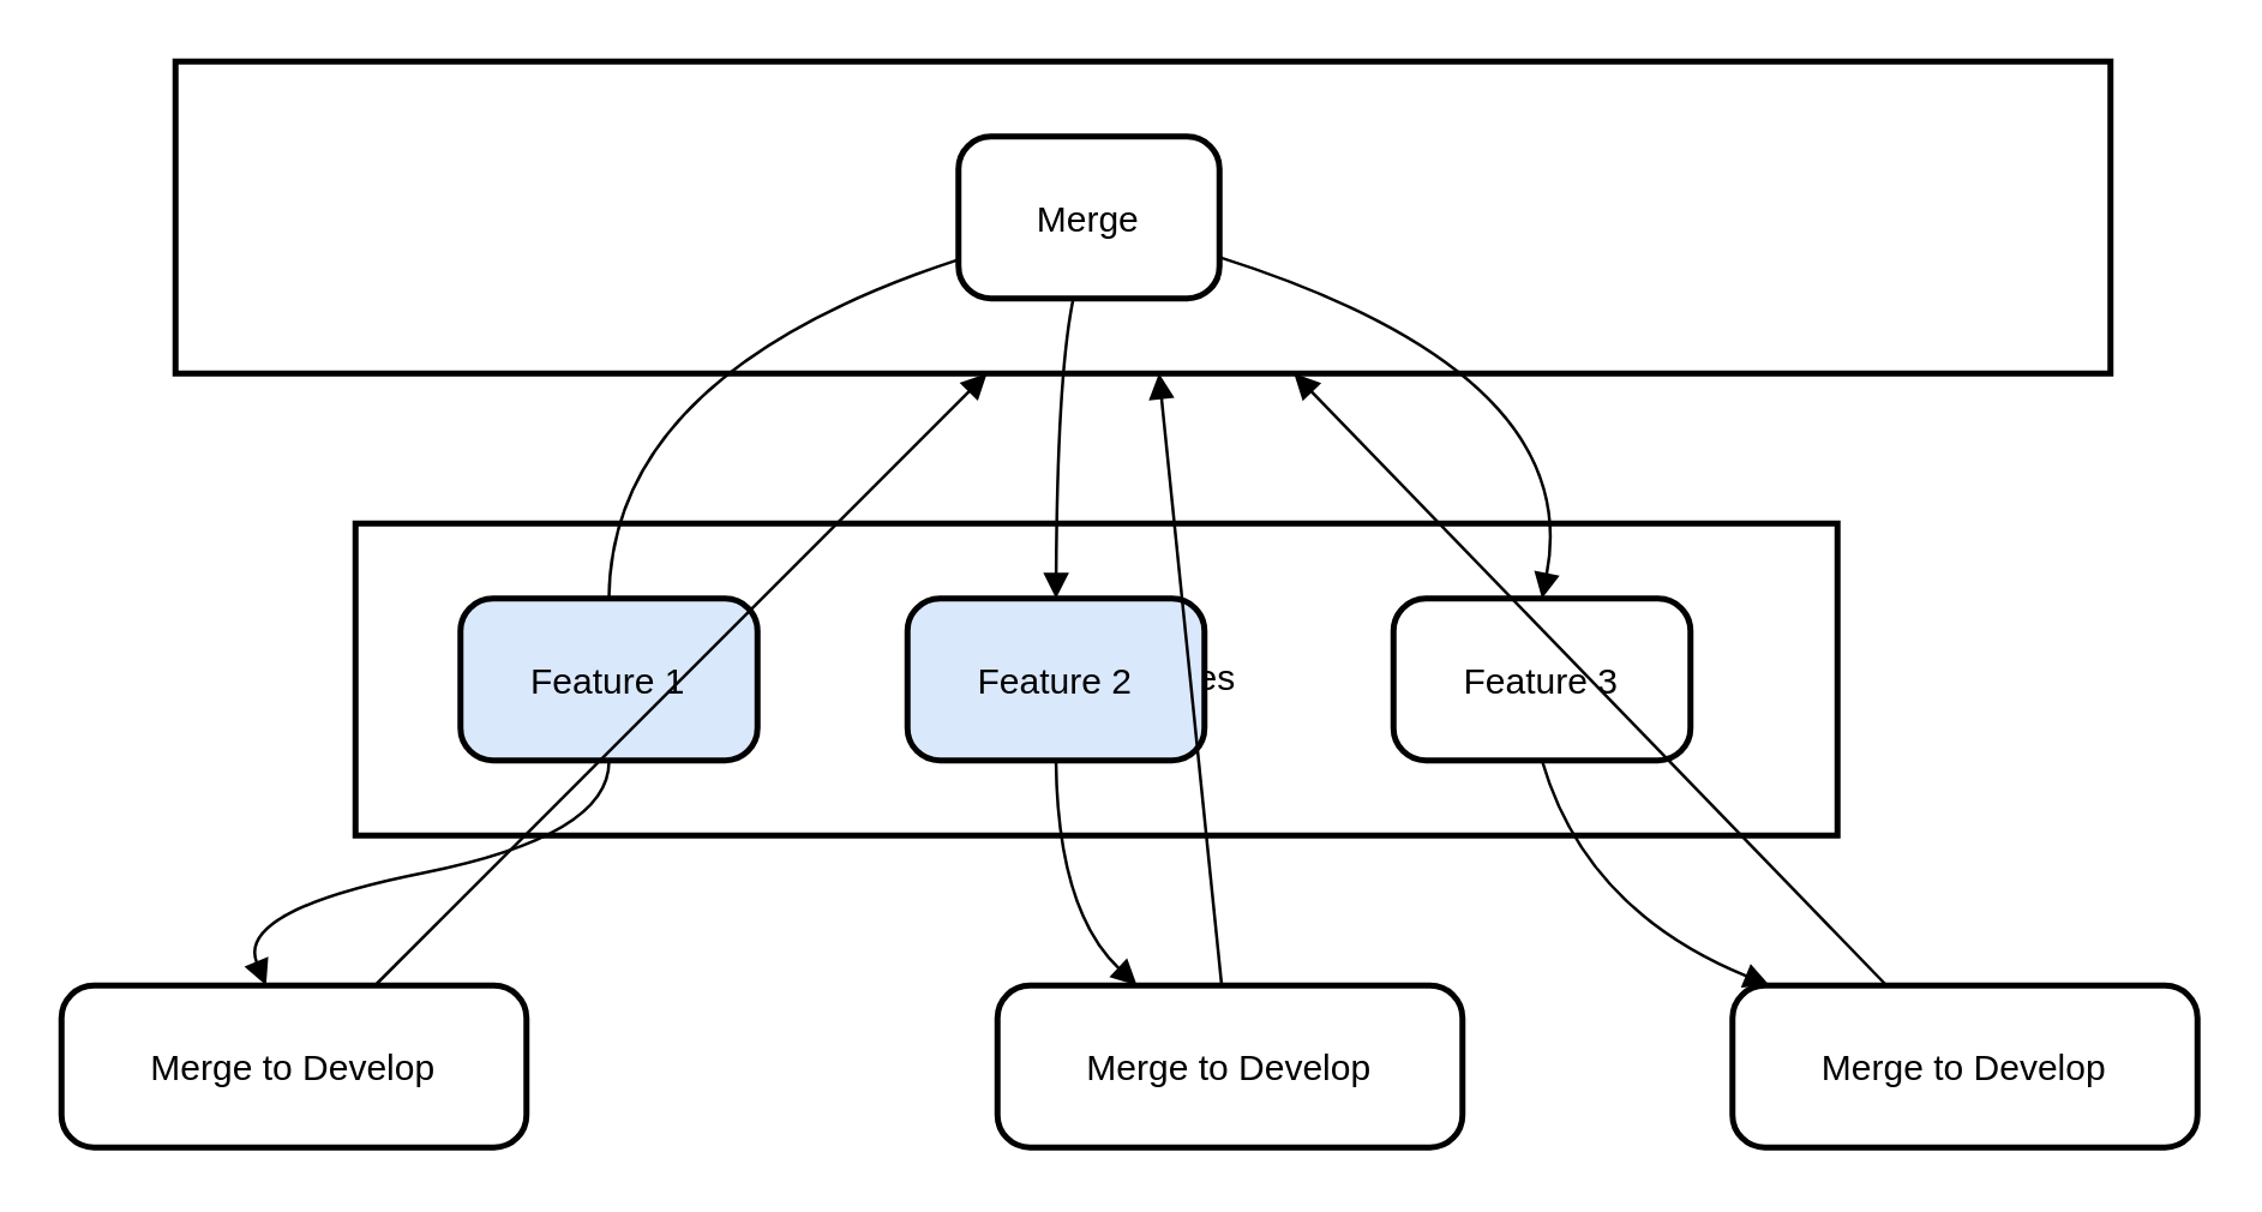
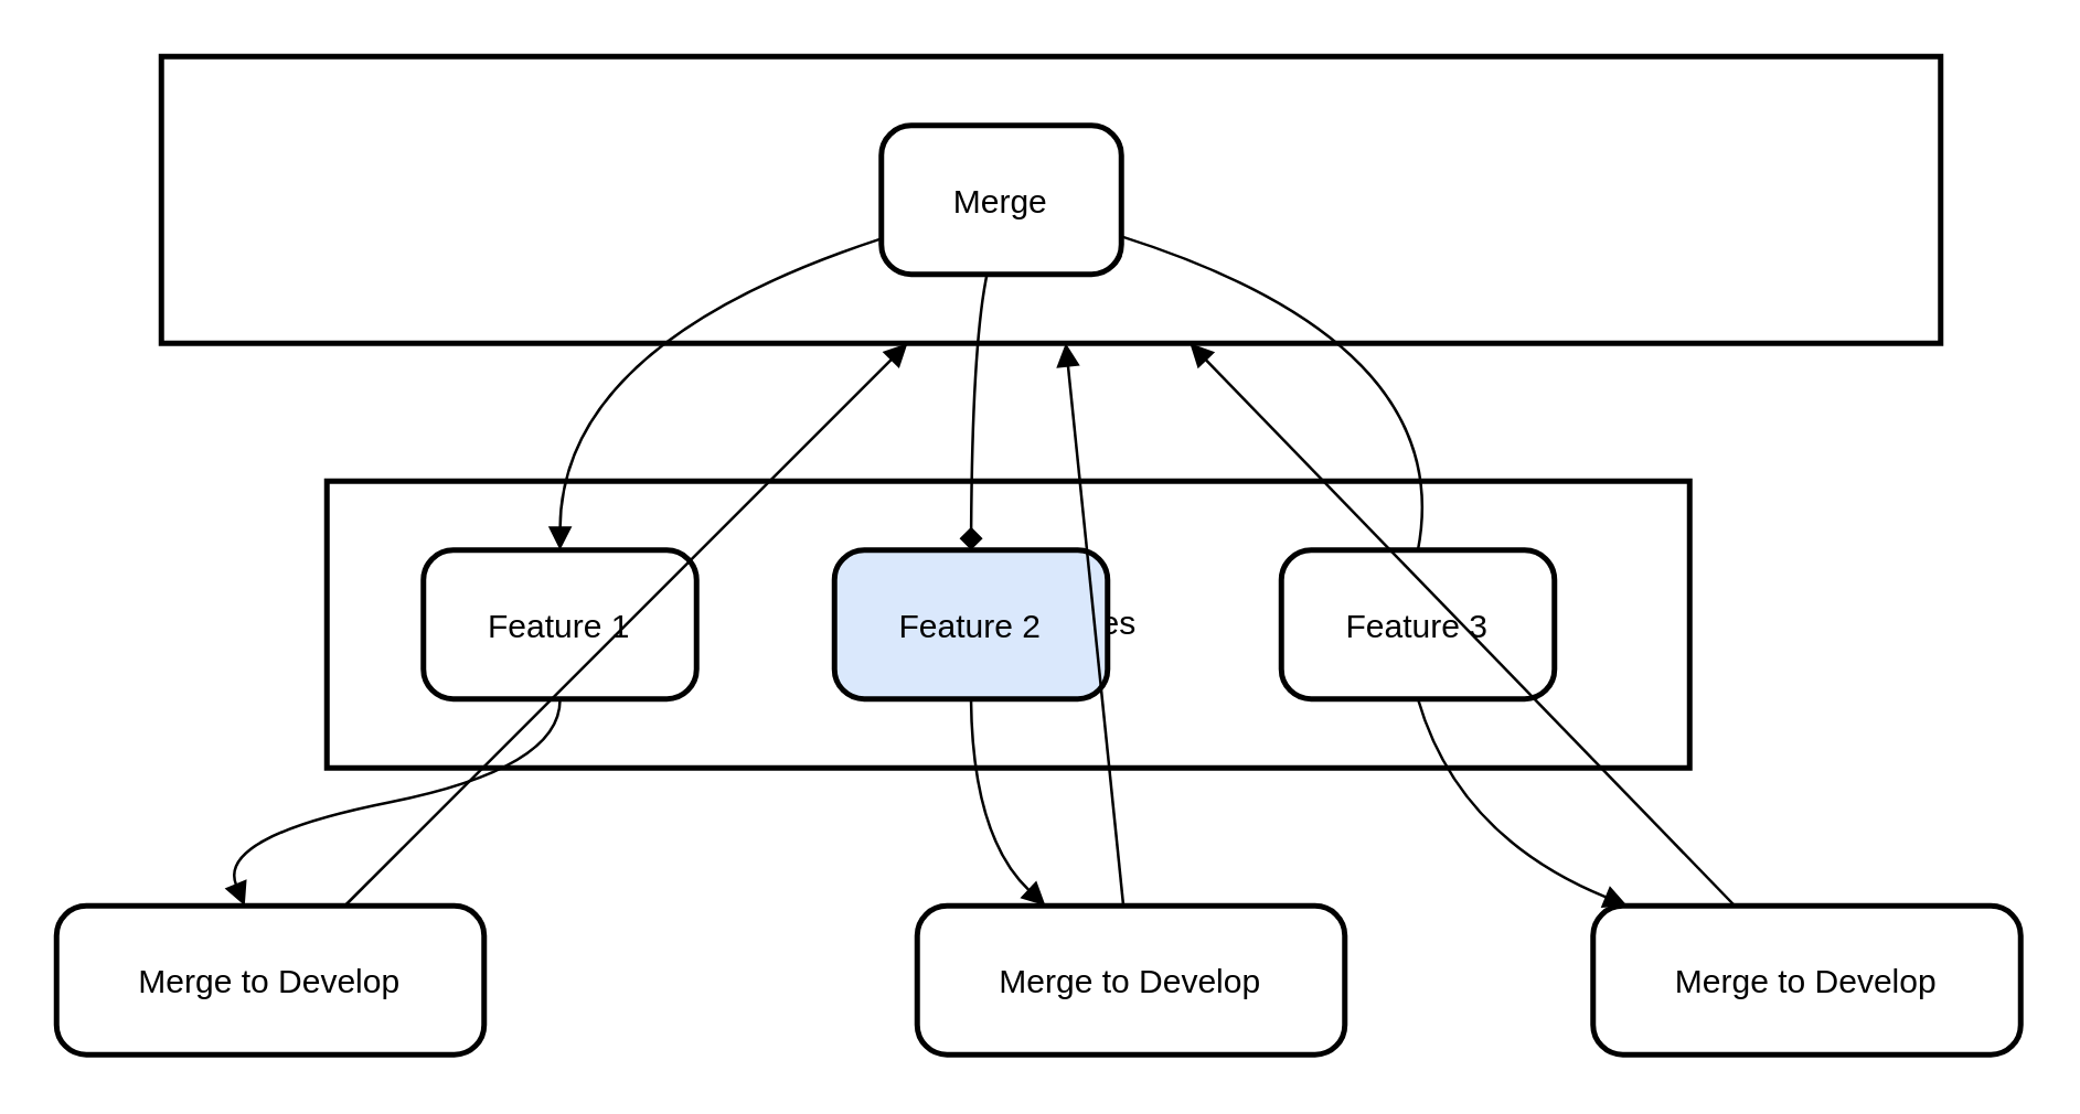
- <mxCell id="13" value="" style="curved=1;startArrow=none;endArrow=block;exitX=1.01;exitY=0.75;entryX=0.5;entryY=0;" edge="1" parent="1" source="4" target="7"><mxGeometry relative="1" as="geometry"><Array as="points"><mxPoint x="528" y="124" /></Array></mxGeometry></mxCell>
+ <mxCell id="13" value="" style="curved=1;startArrow=none;endArrow=none;exitX=1.01;exitY=0.75;entryX=0.5;entryY=0;" edge="1" parent="1" source="4" target="7"><mxGeometry relative="1" as="geometry"><Array as="points"><mxPoint x="528" y="124" /></Array></mxGeometry></mxCell>
- <mxCell id="11" value="" style="curved=1;startArrow=none;endArrow=none;exitX=0;exitY=0.76;entryX=0.5;entryY=0;" edge="1" parent="1" source="4" target="5"><mxGeometry relative="1" as="geometry"><Array as="points"><mxPoint x="203" y="124" /></Array></mxGeometry></mxCell>
+ <mxCell id="11" value="" style="curved=1;startArrow=none;endArrow=block;exitX=0;exitY=0.76;entryX=0.5;entryY=0;" edge="1" parent="1" source="4" target="5"><mxGeometry relative="1" as="geometry"><Array as="points"><mxPoint x="203" y="124" /></Array></mxGeometry></mxCell>
- <mxCell id="12" value="" style="curved=1;startArrow=none;endArrow=block;exitX=0.44;exitY=1;entryX=0.5;entryY=0;" edge="1" parent="1" source="4" target="6"><mxGeometry relative="1" as="geometry"><Array as="points"><mxPoint x="352" y="124" /></Array></mxGeometry></mxCell>
+ <mxCell id="12" value="" style="curved=1;startArrow=none;endArrow=diamond;exitX=0.44;exitY=1;entryX=0.5;entryY=0;" edge="1" parent="1" source="4" target="6"><mxGeometry relative="1" as="geometry"><Array as="points"><mxPoint x="352" y="124" /></Array></mxGeometry></mxCell>
- <mxCell id="5" value="Feature 1" style="rounded=1;arcSize=20;strokeWidth=2;fillColor=#dae8fc;" vertex="1" parent="1"><mxGeometry x="153" y="199" width="99" height="54" as="geometry" /></mxCell>
+ <mxCell id="5" value="Feature 1" style="rounded=1;arcSize=20;strokeWidth=2" vertex="1" parent="1"><mxGeometry x="153" y="199" width="99" height="54" as="geometry" /></mxCell>
